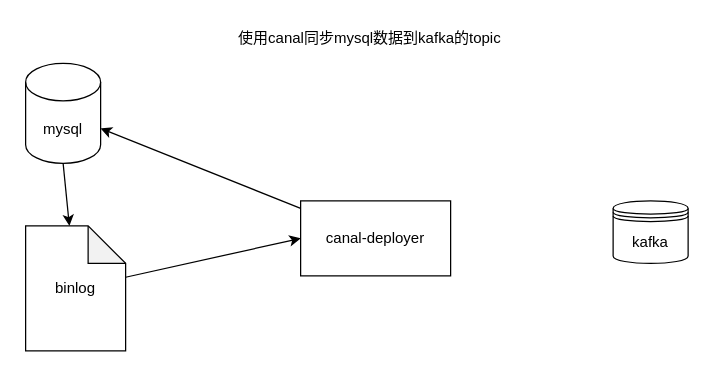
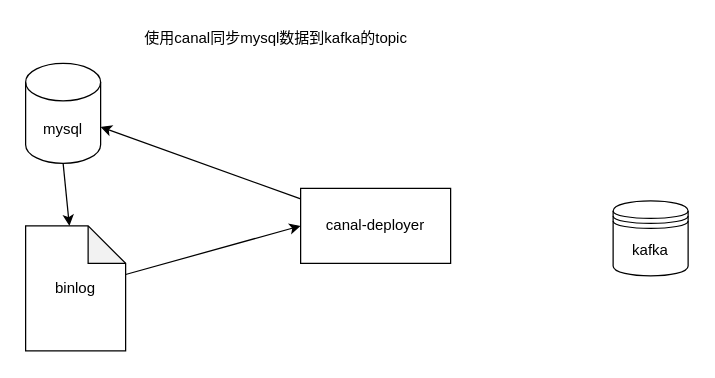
- <mxCell id="7" value="使用canal同步mysql数据到kafka的topic" style="text;html=1;align=center;verticalAlign=middle;resizable=0;points=[];autosize=1;strokeColor=none;fillColor=none;" parent="1" vertex="1"><mxGeometry x="180" y="20" width="230" height="20" as="geometry" /></mxCell>
+ <mxCell id="7" value="使用canal同步mysql数据到kafka的topic" style="text;html=1;align=center;verticalAlign=middle;resizable=0;points=[];autosize=1;strokeColor=none;fillColor=none;" parent="1" vertex="1"><mxGeometry x="105" y="20" width="230" height="20" as="geometry" /></mxCell>
- <mxCell id="9" value="kafka" style="shape=datastore;whiteSpace=wrap;html=1;" parent="1" vertex="1"><mxGeometry x="490" y="160" width="60" height="50" as="geometry" /></mxCell>
+ <mxCell id="9" value="kafka" style="shape=datastore;whiteSpace=wrap;html=1;" parent="1" vertex="1"><mxGeometry x="490" y="160" width="60" height="60" as="geometry" /></mxCell>
- <mxCell id="6" value="canal-deployer" style="rounded=0;whiteSpace=wrap;html=1;" parent="1" vertex="1"><mxGeometry x="240" y="160" width="120" height="60" as="geometry" /></mxCell>
+ <mxCell id="6" value="canal-deployer" style="rounded=0;whiteSpace=wrap;html=1;" parent="1" vertex="1"><mxGeometry x="240" y="150" width="120" height="60" as="geometry" /></mxCell>
